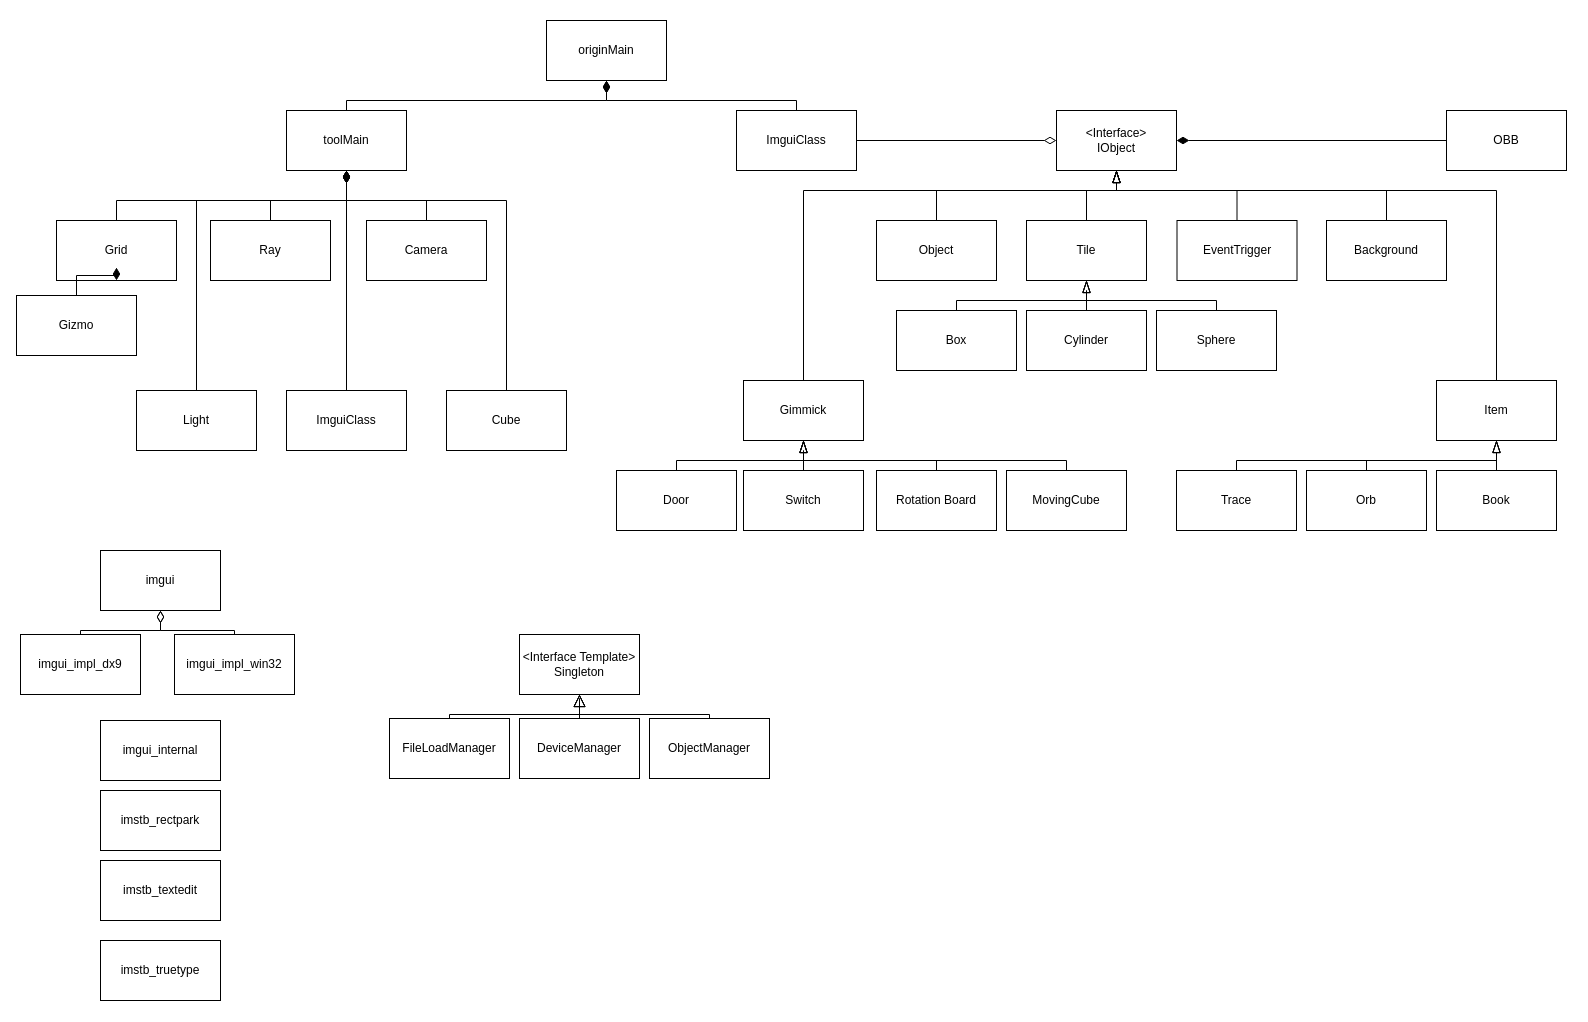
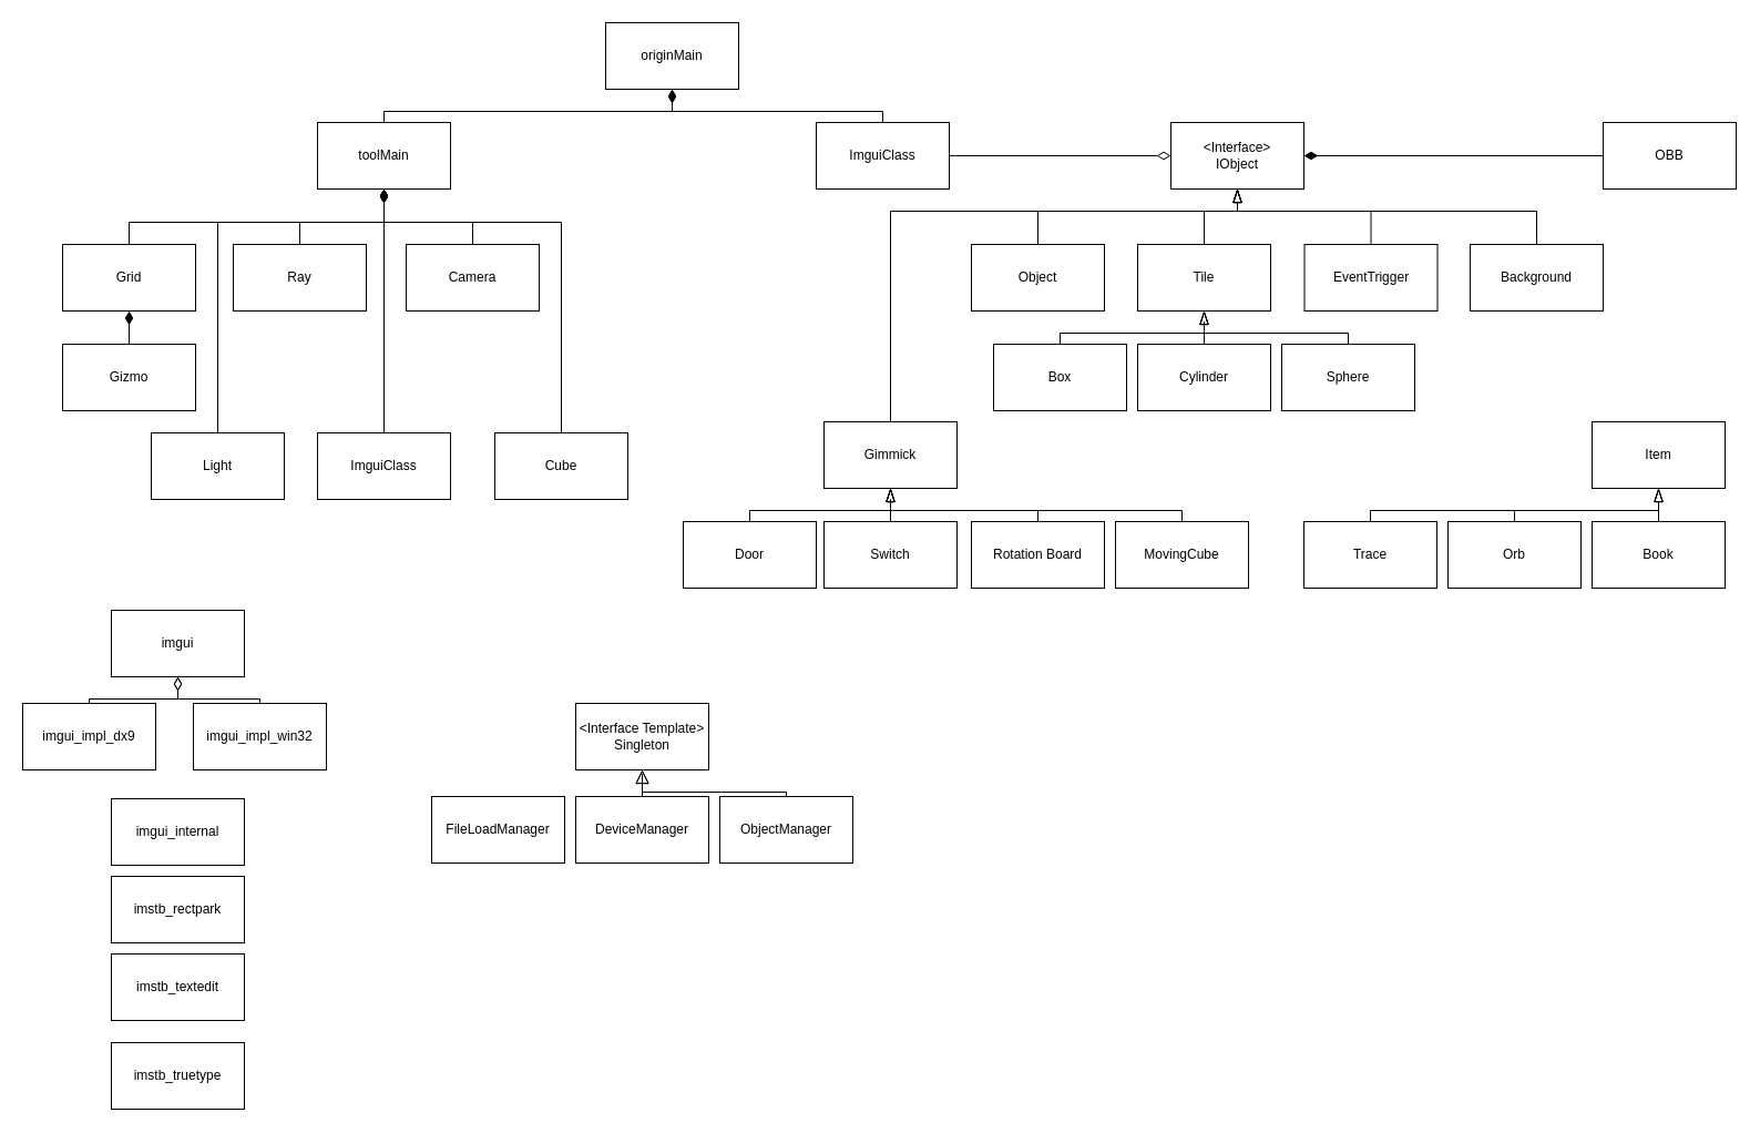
- <mxCell id="39" style="edgeStyle=orthogonalEdgeStyle;rounded=0;orthogonalLoop=1;jettySize=auto;html=1;exitX=0.5;exitY=0;exitDx=0;exitDy=0;entryX=0.5;entryY=1;entryDx=0;entryDy=0;startArrow=none;startFill=0;endArrow=blockThin;endFill=0;endSize=10;" edge="1" parent="1" source="40" target="22"><mxGeometry relative="1" as="geometry"><Array as="points"><mxPoint x="1496" y="190" /><mxPoint x="1116" y="190" /></Array></mxGeometry></mxCell>
- <mxCell id="17" value="Gizmo" style="rounded=0;whiteSpace=wrap;html=1;" vertex="1" parent="1"><mxGeometry x="16" y="295" width="120" height="60" as="geometry" /></mxCell>
+ <mxCell id="17" value="Gizmo" style="rounded=0;whiteSpace=wrap;html=1;" vertex="1" parent="1"><mxGeometry x="56" y="310" width="120" height="60" as="geometry" /></mxCell>
- <mxCell id="69" style="edgeStyle=orthogonalEdgeStyle;rounded=0;orthogonalLoop=1;jettySize=auto;html=1;exitX=0.5;exitY=0;exitDx=0;exitDy=0;entryX=0.5;entryY=1;entryDx=0;entryDy=0;startArrow=none;startFill=0;endArrow=block;endFill=0;endSize=10;" edge="1" parent="1" source="70" target="66"><mxGeometry relative="1" as="geometry"><Array as="points"><mxPoint x="449" y="714" /><mxPoint x="579" y="714" /></Array></mxGeometry></mxCell>
